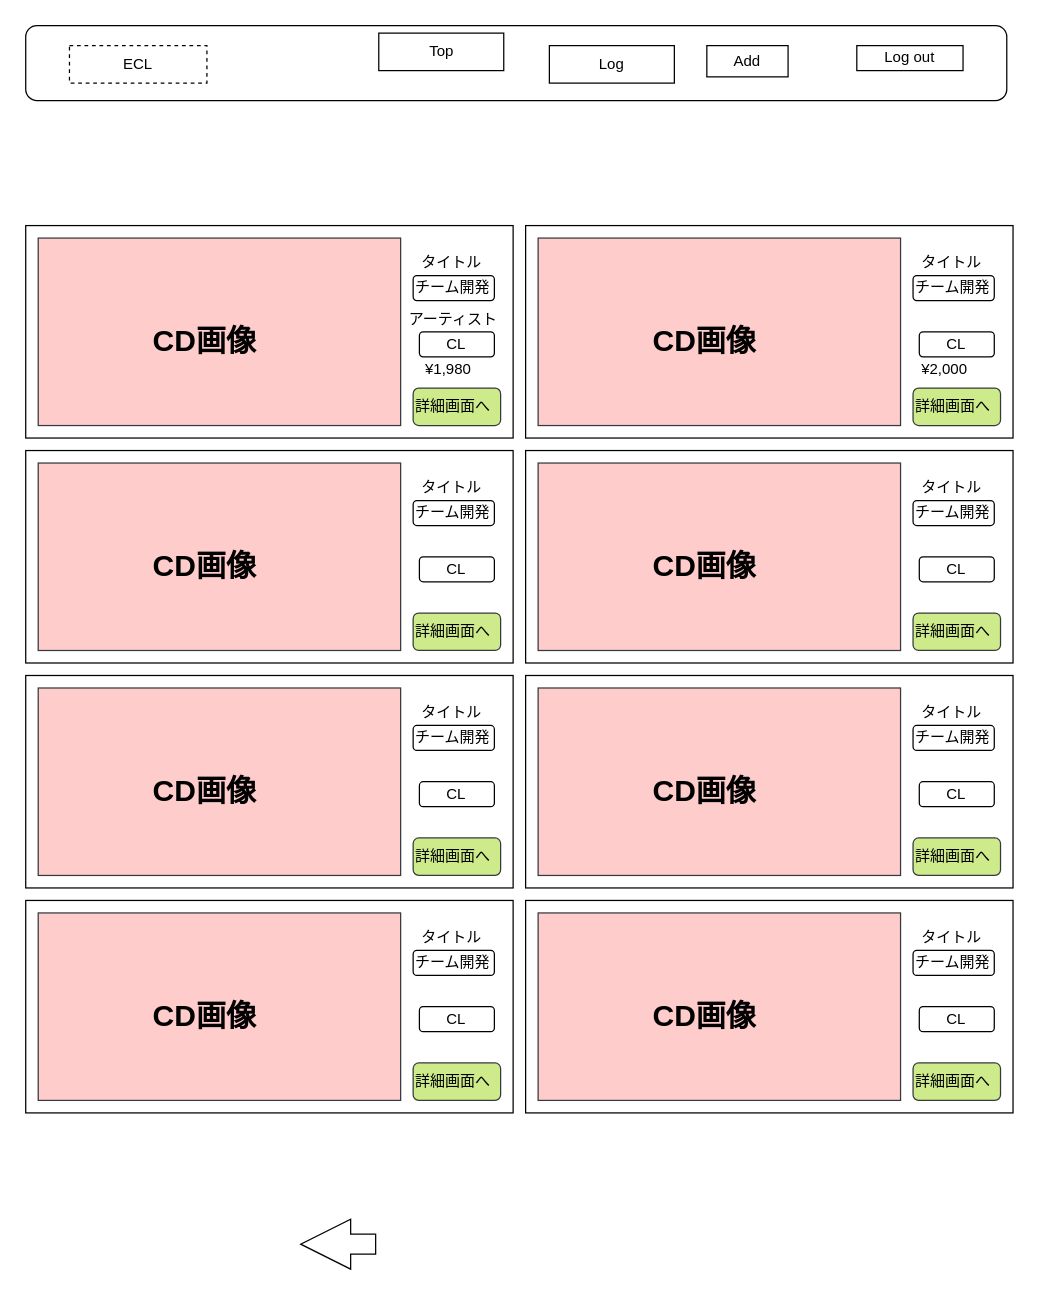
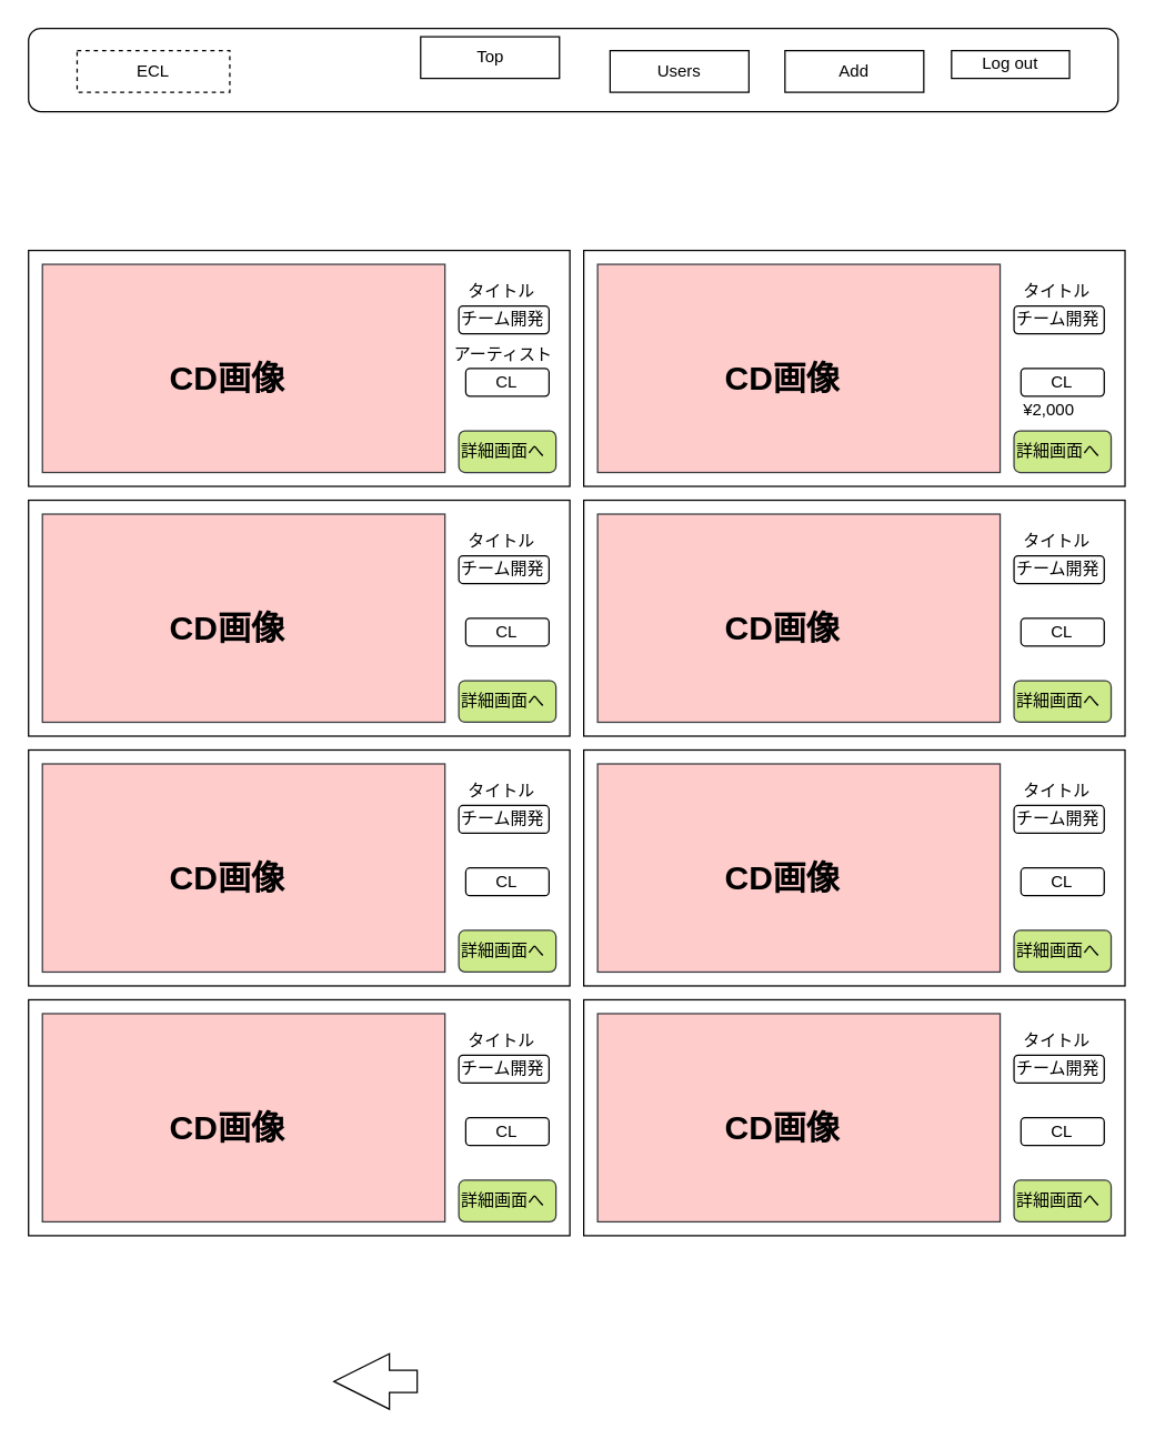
- <mxCell id="80" value="Add" style="rounded=0;whiteSpace=wrap;html=1;" parent="1" vertex="1"><mxGeometry x="565" y="36" width="65" height="25" as="geometry" /></mxCell>
+ <mxCell id="80" value="Add" style="rounded=0;whiteSpace=wrap;html=1;" parent="1" vertex="1"><mxGeometry x="565" y="36" width="100" height="30" as="geometry" /></mxCell>
- <mxCell id="82" value="Log" style="rounded=0;whiteSpace=wrap;html=1;" parent="1" vertex="1"><mxGeometry x="439" y="36" width="100" height="30" as="geometry" /></mxCell>
+ <mxCell id="82" value="Users" style="rounded=0;whiteSpace=wrap;html=1;" parent="1" vertex="1"><mxGeometry x="439" y="36" width="100" height="30" as="geometry" /></mxCell>
- <mxCell id="57" value="¥1,980" style="text;html=1;resizable=0;points=[];autosize=1;align=left;verticalAlign=top;spacingTop=-4;" parent="1" vertex="1"><mxGeometry x="337.5" y="285" width="50" height="20" as="geometry" /></mxCell>
